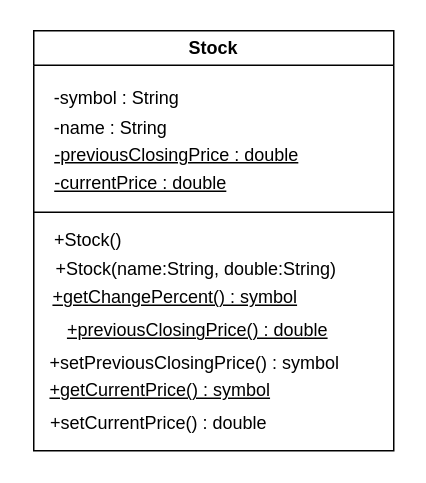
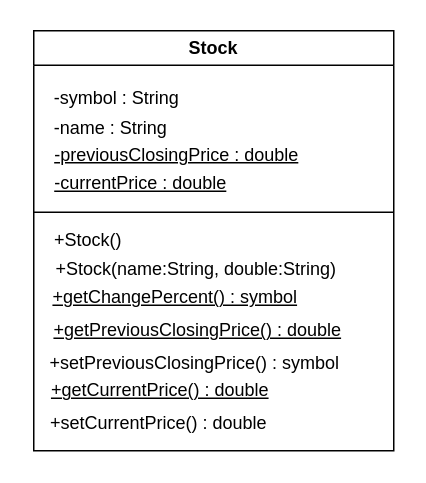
- <mxCell id="12" value="&lt;u&gt;+previousClosingPrice() : double&lt;/u&gt;" style="text;html=1;align=center;verticalAlign=middle;resizable=0;points=[];autosize=1;strokeColor=none;fillColor=none;" vertex="1" parent="1"><mxGeometry x="21" y="205" width="220" height="30" as="geometry" /></mxCell>
+ <mxCell id="12" value="&lt;u&gt;+getPreviousClosingPrice() : double&lt;/u&gt;" style="text;html=1;align=center;verticalAlign=middle;resizable=0;points=[];autosize=1;strokeColor=none;fillColor=none;" vertex="1" parent="1"><mxGeometry x="21" y="205" width="220" height="30" as="geometry" /></mxCell>
- <mxCell id="13" value="&lt;u&gt;+getCurrentPrice() : symbol&lt;/u&gt;" style="text;html=1;align=center;verticalAlign=middle;resizable=0;points=[];autosize=1;strokeColor=none;fillColor=none;" vertex="1" parent="1"><mxGeometry x="21" y="245" width="170" height="30" as="geometry" /></mxCell>
+ <mxCell id="13" value="&lt;u&gt;+getCurrentPrice() : double&lt;/u&gt;" style="text;html=1;align=center;verticalAlign=middle;resizable=0;points=[];autosize=1;strokeColor=none;fillColor=none;" vertex="1" parent="1"><mxGeometry x="21" y="245" width="170" height="30" as="geometry" /></mxCell>
